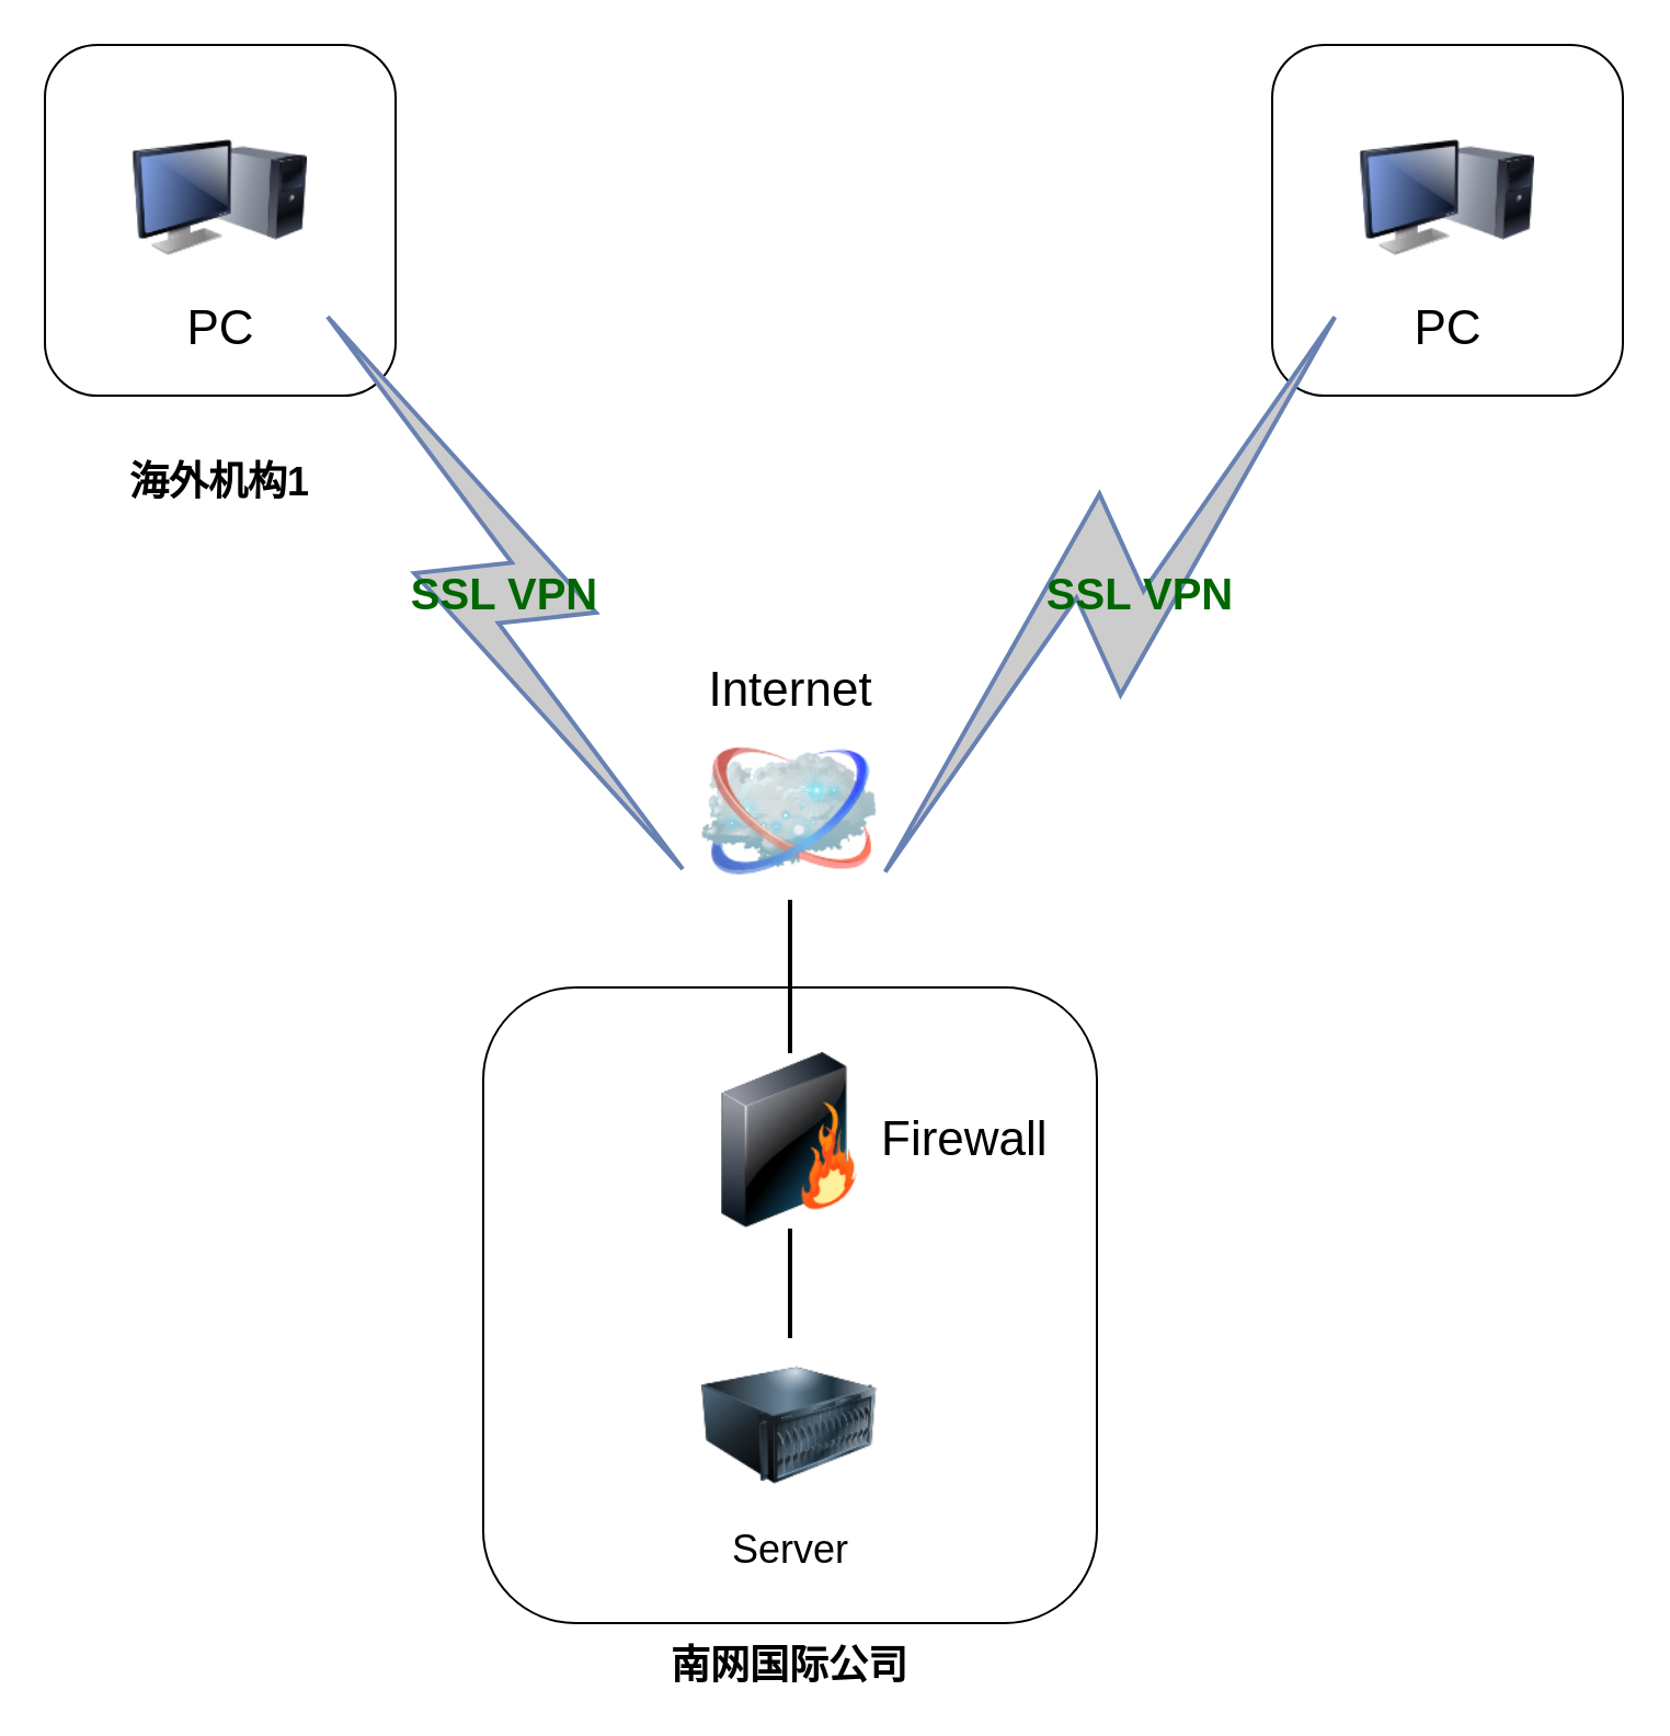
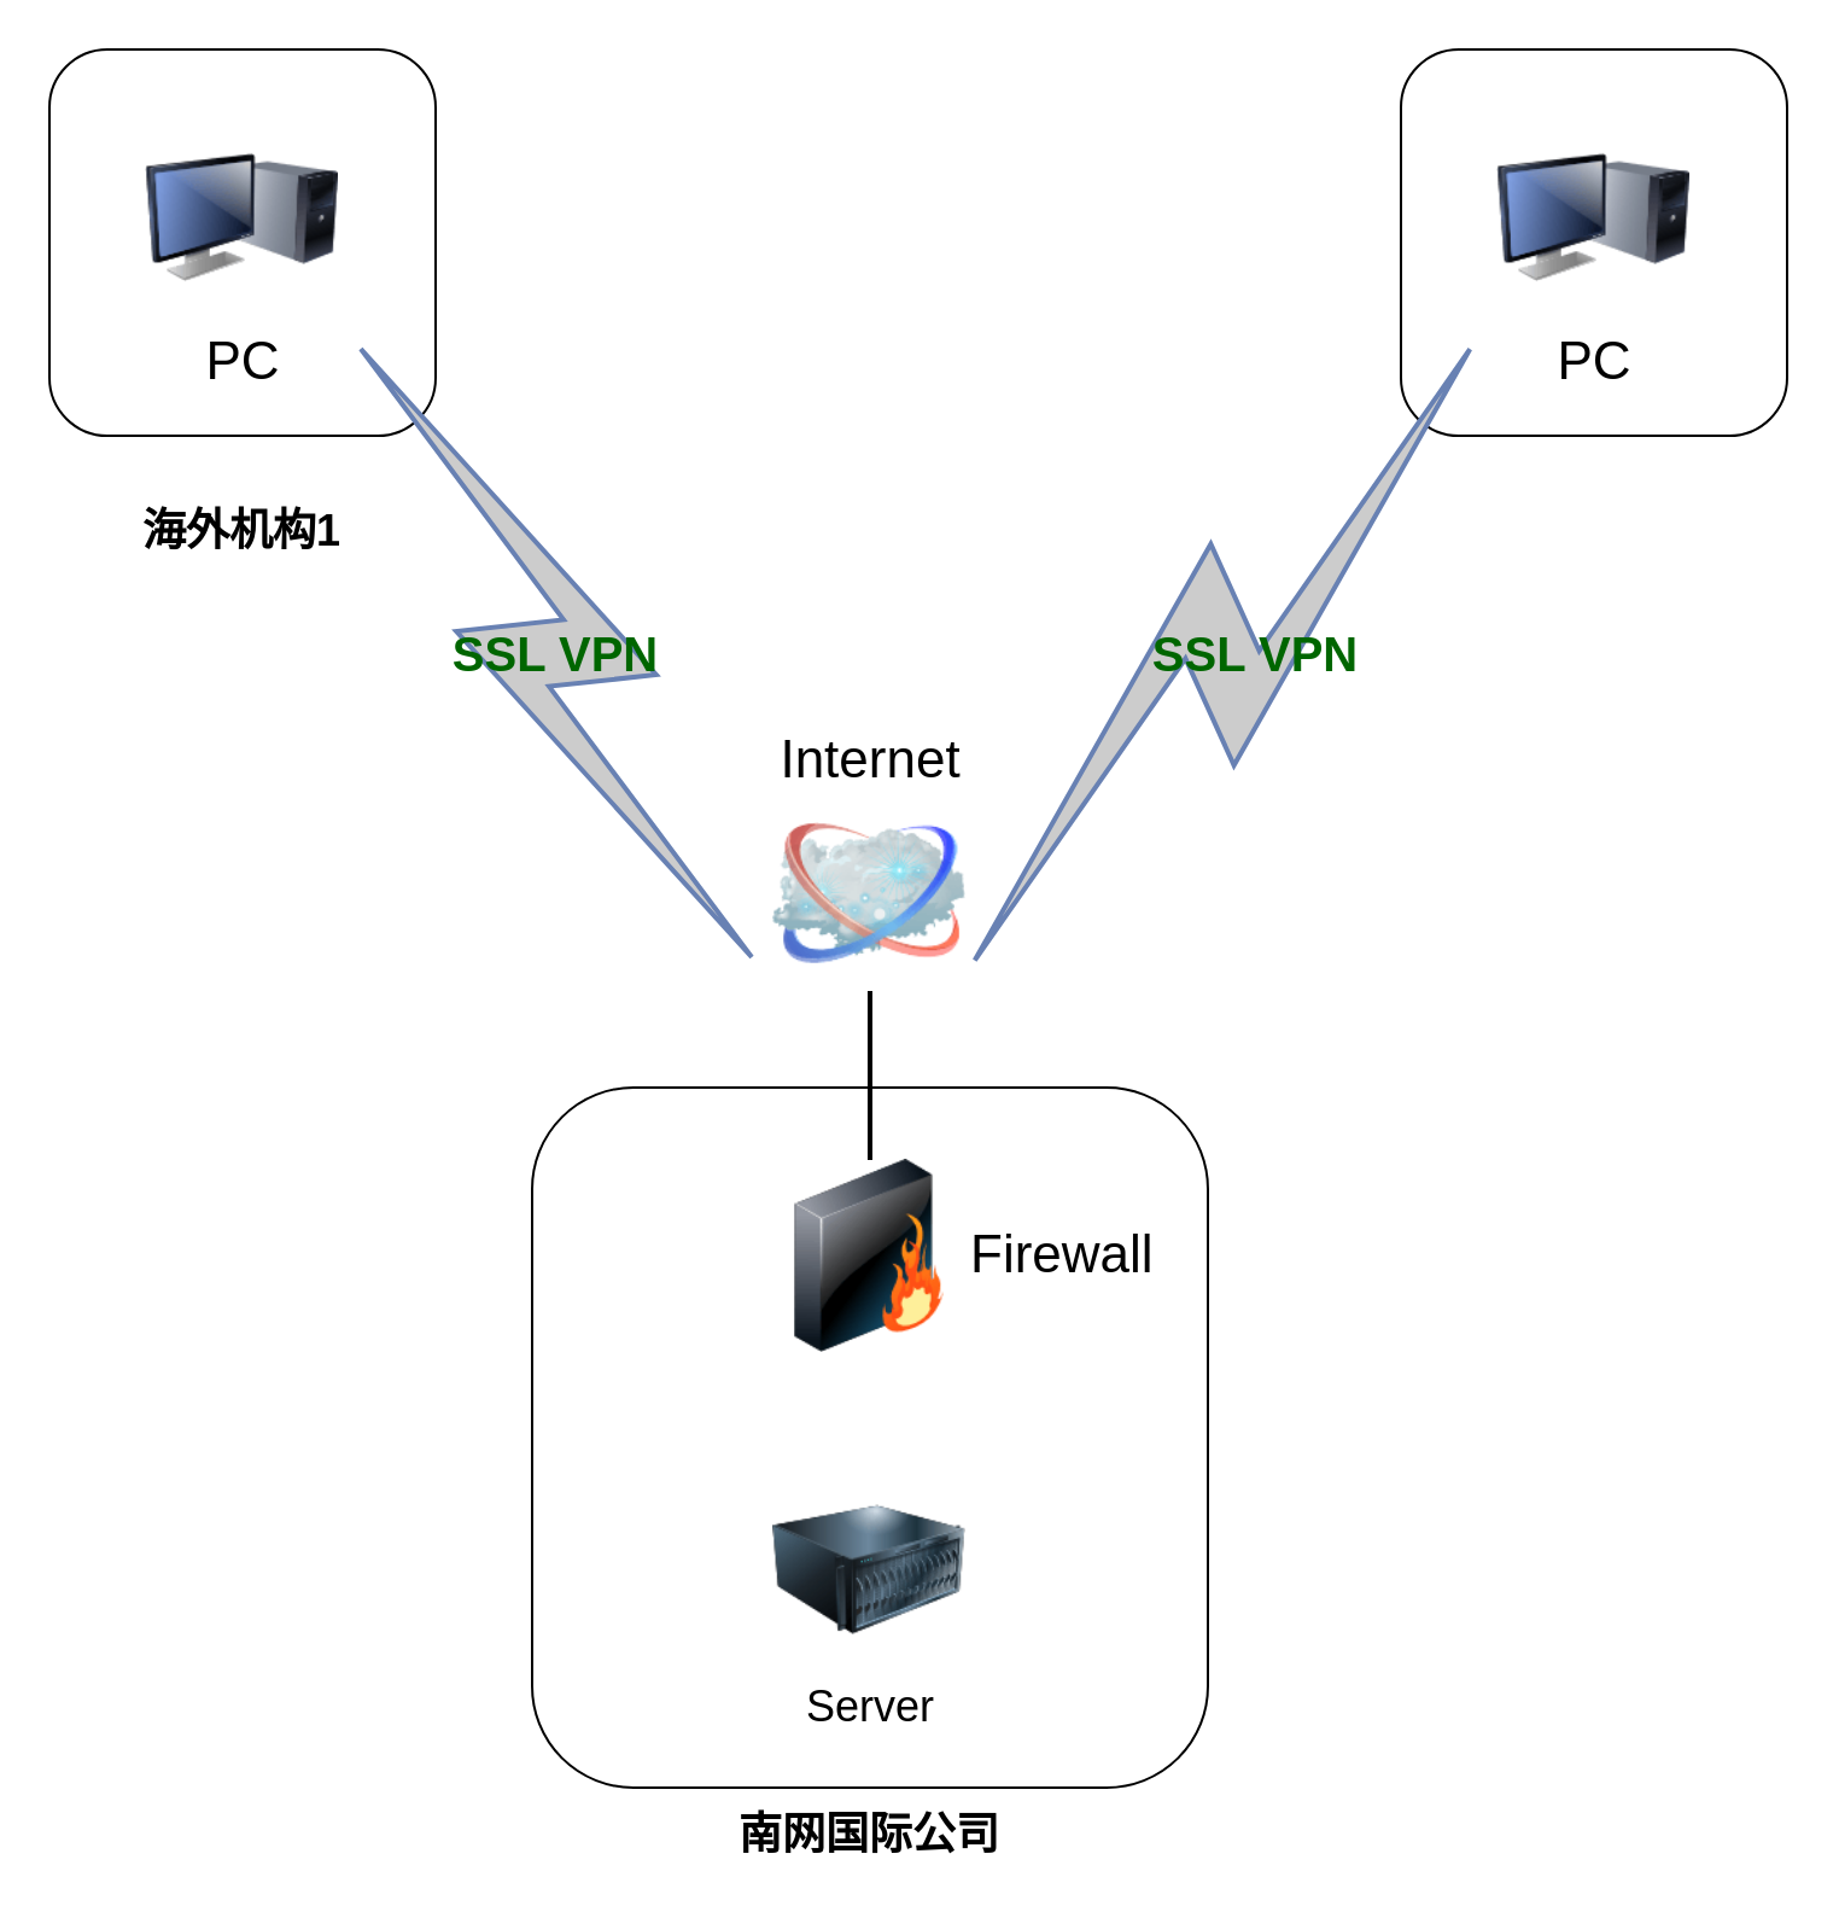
- <mxCell id="5" style="edgeStyle=none;rounded=0;html=1;labelBackgroundColor=none;endArrow=none;strokeWidth=2;fontFamily=Verdana;fontSize=22" parent="1" source="11" target="8" edge="1"><mxGeometry relative="1" as="geometry"><mxPoint x="360" y="655" as="sourcePoint" /></mxGeometry></mxCell>
